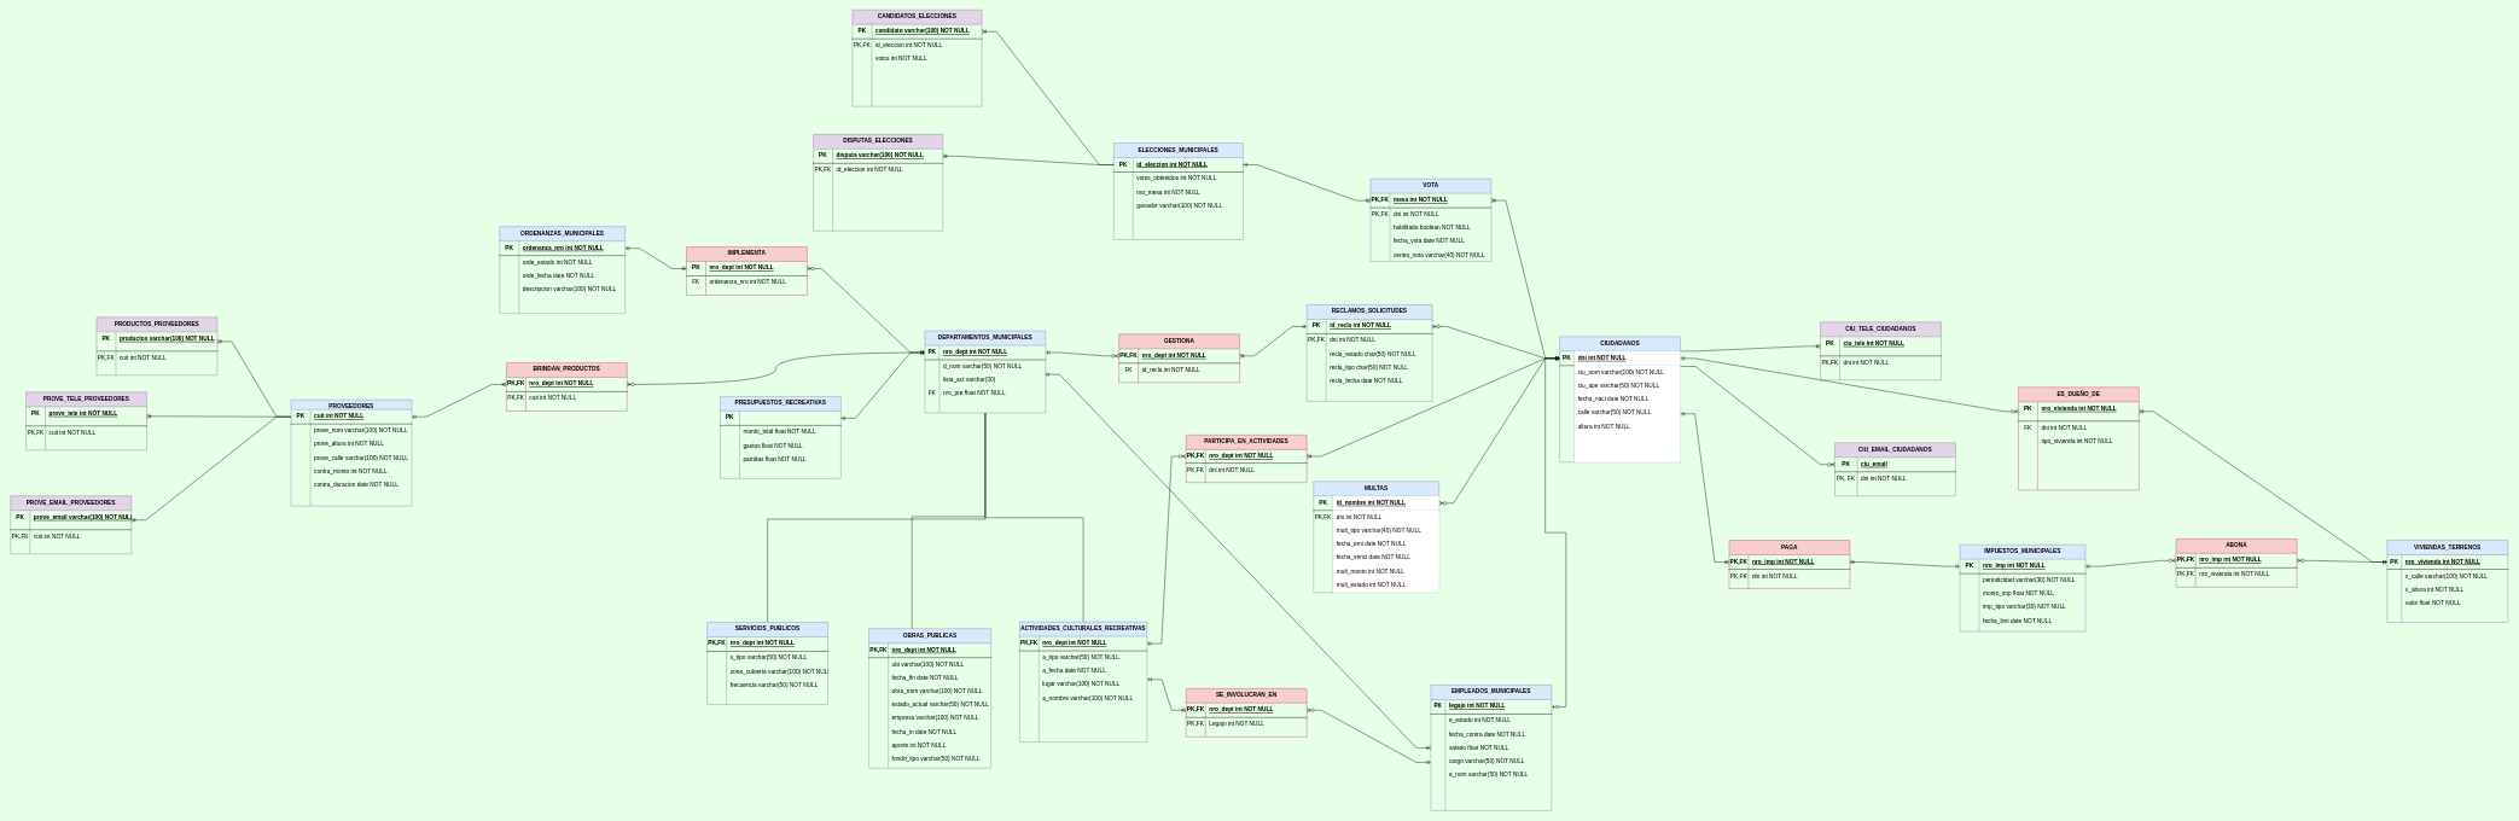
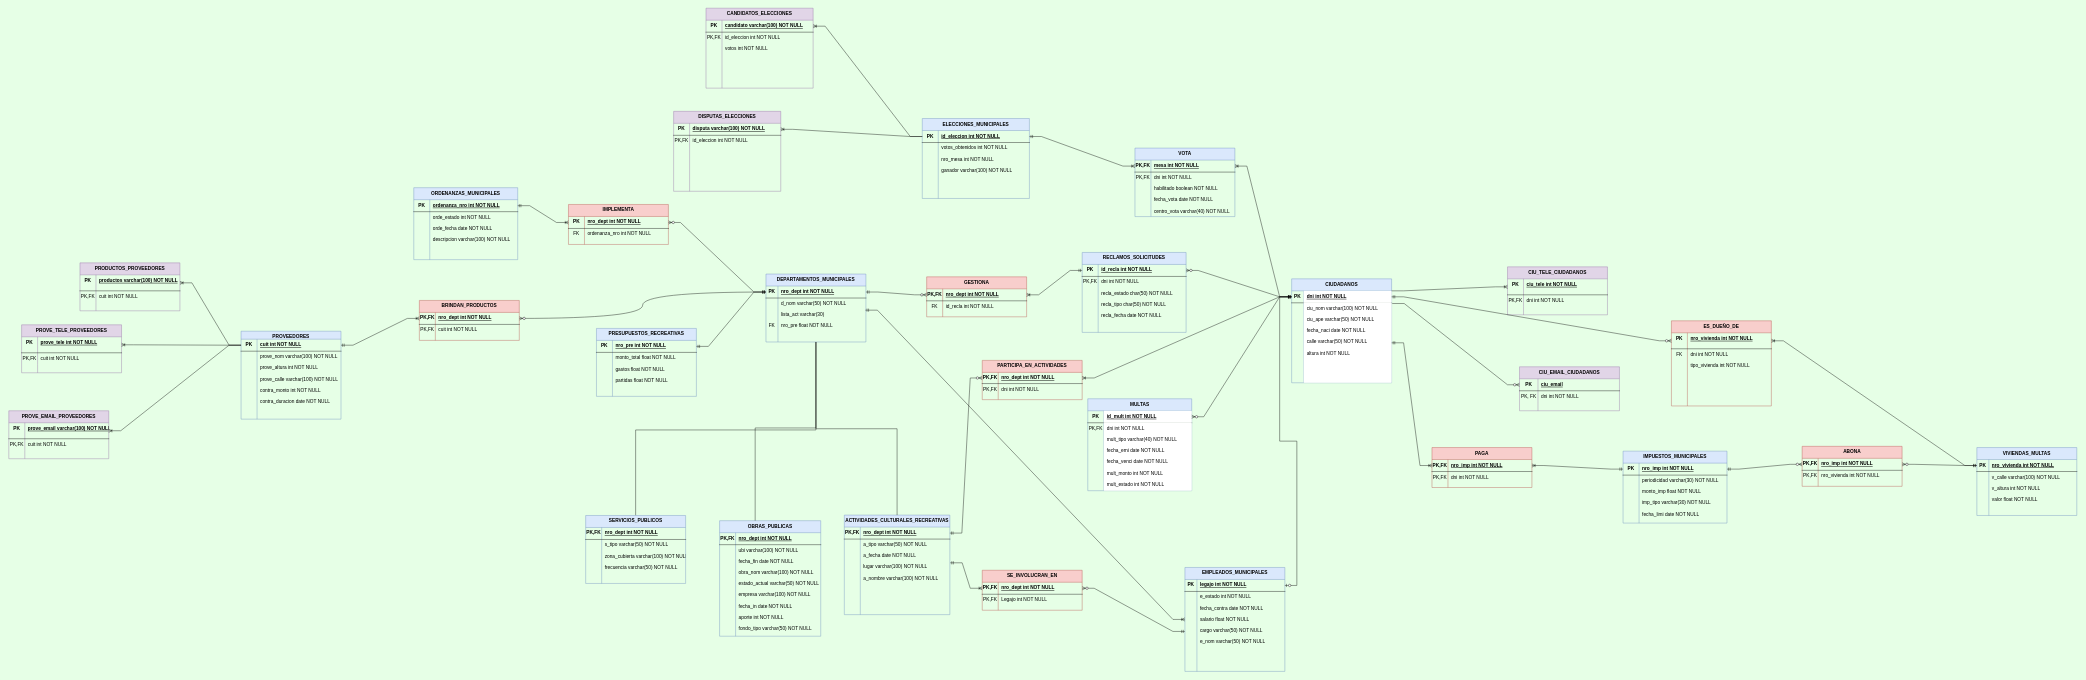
+ <mxCell id="117" value="nro_pre int NOT NULL" style="shape=partialRectangle;overflow=hidden;connectable=0;fillColor=none;top=0;left=0;bottom=0;right=0;align=left;spacingLeft=6;fontStyle=5;verticalAlign=top;" vertex="1" parent="115"><mxGeometry x="40" width="210" height="30" as="geometry"><mxRectangle width="210" height="30" as="alternateBounds" /></mxGeometry></mxCell>
- <mxCell id="32" value="id_nombre int NOT NULL" style="shape=partialRectangle;overflow=hidden;connectable=0;top=0;left=0;bottom=0;right=0;align=left;spacingLeft=6;fontStyle=5;verticalAlign=top;" vertex="1" parent="30"><mxGeometry x="40" width="220" height="30" as="geometry"><mxRectangle width="220" height="30" as="alternateBounds" /></mxGeometry></mxCell>
+ <mxCell id="32" value="id_mult int NOT NULL" style="shape=partialRectangle;overflow=hidden;connectable=0;top=0;left=0;bottom=0;right=0;align=left;spacingLeft=6;fontStyle=5;verticalAlign=top;" vertex="1" parent="30"><mxGeometry x="40" width="220" height="30" as="geometry"><mxRectangle width="220" height="30" as="alternateBounds" /></mxGeometry></mxCell>
- <mxCell id="72" value="VIVIENDAS_TERRENOS" style="shape=table;startSize=30;container=1;collapsible=1;childLayout=tableLayout;fixedRows=1;rowLines=0;fontStyle=1;align=center;resizeLast=1;verticalAlign=top;fillColor=#dae8fc;strokeColor=#6c8ebf;" vertex="1" parent="1"><mxGeometry x="4943" y="1119" width="250" height="170" as="geometry"><mxRectangle x="200" y="80" width="115" height="30" as="alternateBounds" /></mxGeometry></mxCell>
+ <mxCell id="72" value="VIVIENDAS_MULTAS" style="shape=table;startSize=30;container=1;collapsible=1;childLayout=tableLayout;fixedRows=1;rowLines=0;fontStyle=1;align=center;resizeLast=1;verticalAlign=top;fillColor=#dae8fc;strokeColor=#6c8ebf;" vertex="1" parent="1"><mxGeometry x="4943" y="1119" width="250" height="170" as="geometry"><mxRectangle x="200" y="80" width="115" height="30" as="alternateBounds" /></mxGeometry></mxCell>
